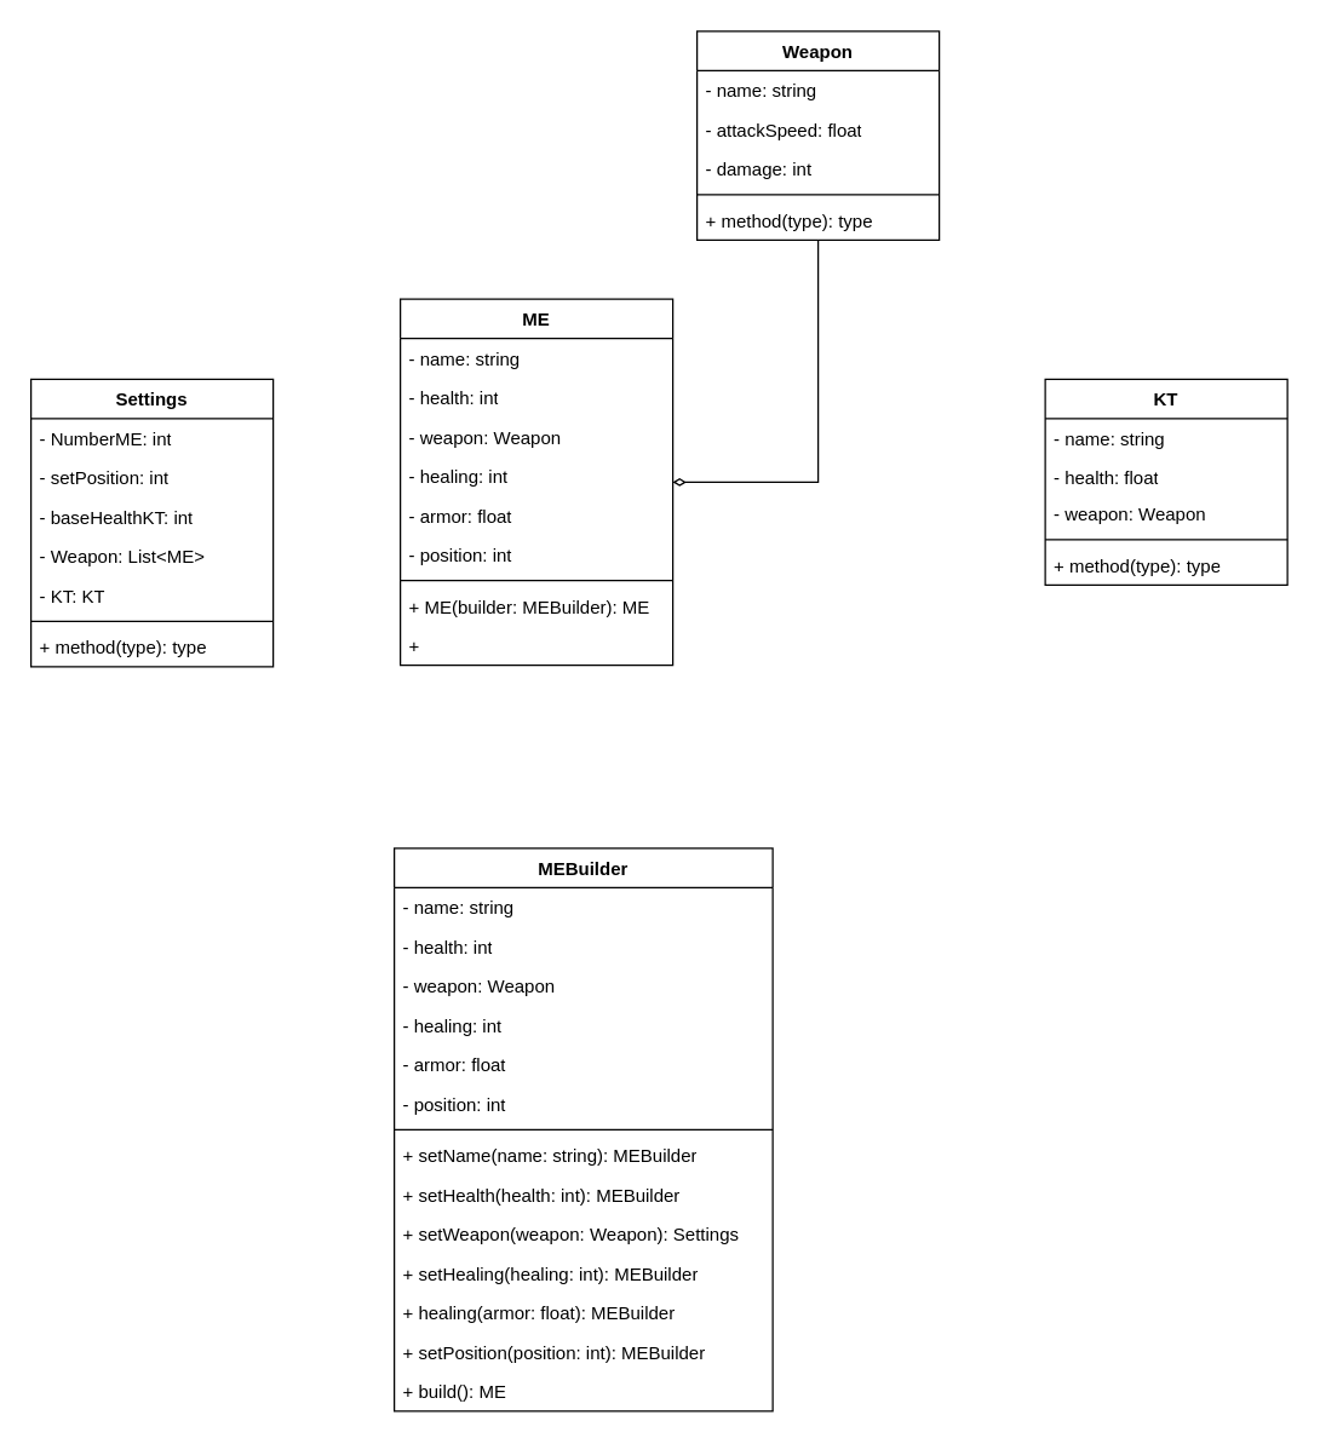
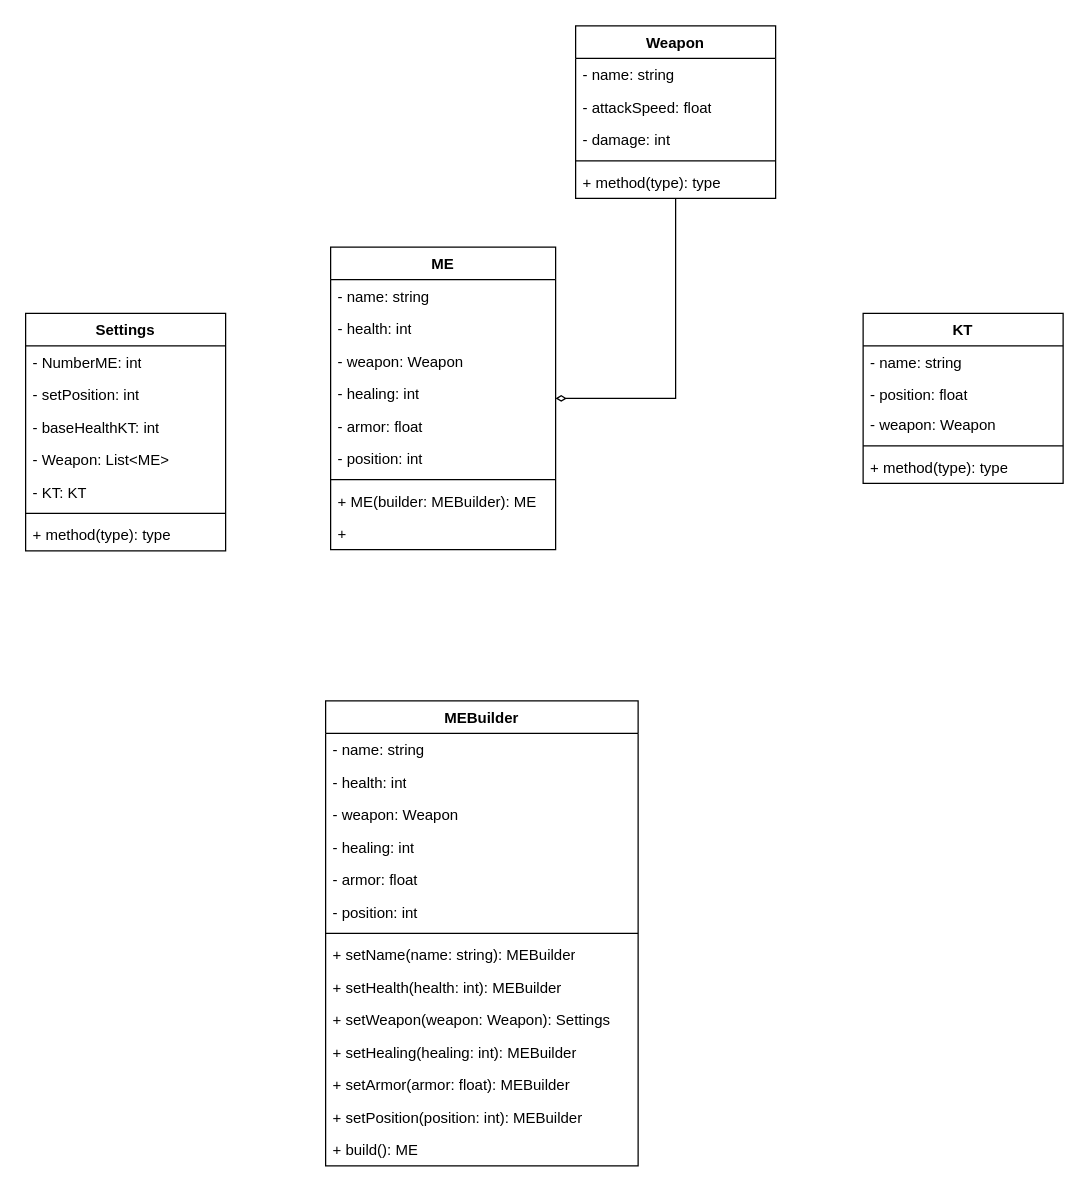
- <mxCell id="15" value="- health: float" style="text;strokeColor=none;fillColor=none;align=left;verticalAlign=top;spacingLeft=4;spacingRight=4;overflow=hidden;rotatable=0;points=[[0,0.5],[1,0.5]];portConstraint=eastwest;whiteSpace=wrap;html=1;" vertex="1" parent="13"><mxGeometry y="52" width="160" height="24" as="geometry" /></mxCell>
+ <mxCell id="15" value="- position: float" style="text;strokeColor=none;fillColor=none;align=left;verticalAlign=top;spacingLeft=4;spacingRight=4;overflow=hidden;rotatable=0;points=[[0,0.5],[1,0.5]];portConstraint=eastwest;whiteSpace=wrap;html=1;" vertex="1" parent="13"><mxGeometry y="52" width="160" height="24" as="geometry" /></mxCell>
- <mxCell id="45" value="+ healing(armor: float): MEBuilder" style="text;strokeColor=none;fillColor=none;align=left;verticalAlign=top;spacingLeft=4;spacingRight=4;overflow=hidden;rotatable=0;points=[[0,0.5],[1,0.5]];portConstraint=eastwest;whiteSpace=wrap;html=1;" vertex="1" parent="33"><mxGeometry y="294" width="250" height="26" as="geometry" /></mxCell>
+ <mxCell id="45" value="+ setArmor(armor: float): MEBuilder" style="text;strokeColor=none;fillColor=none;align=left;verticalAlign=top;spacingLeft=4;spacingRight=4;overflow=hidden;rotatable=0;points=[[0,0.5],[1,0.5]];portConstraint=eastwest;whiteSpace=wrap;html=1;" vertex="1" parent="33"><mxGeometry y="294" width="250" height="26" as="geometry" /></mxCell>
